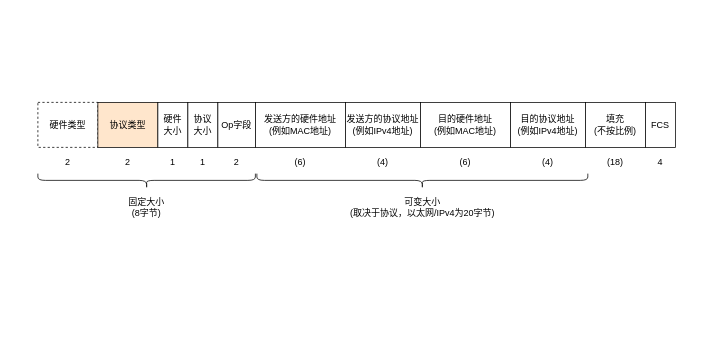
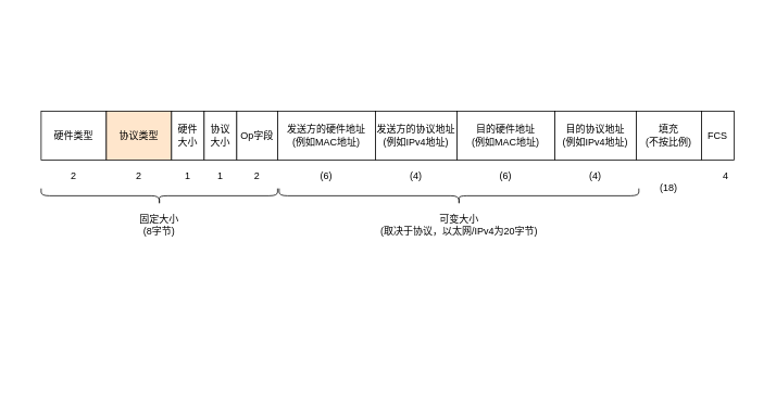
- <mxCell id="3" value="硬件类型" style="rounded=0;whiteSpace=wrap;html=1;dashed=1;" parent="1" vertex="1"><mxGeometry x="50" y="136" width="80" height="60" as="geometry" /></mxCell>
+ <mxCell id="3" value="硬件类型" style="rounded=0;whiteSpace=wrap;html=1;" parent="1" vertex="1"><mxGeometry x="50" y="136" width="80" height="60" as="geometry" /></mxCell>
- <mxCell id="23" value="(18)" style="text;html=1;strokeColor=none;fillColor=none;align=center;verticalAlign=middle;whiteSpace=wrap;rounded=0;" parent="1" vertex="1"><mxGeometry x="795" y="206" width="50" height="20" as="geometry" /></mxCell>
+ <mxCell id="23" value="(18)" style="text;html=1;strokeColor=none;fillColor=none;align=center;verticalAlign=middle;whiteSpace=wrap;rounded=0;" parent="1" vertex="1"><mxGeometry x="795" y="221" width="50" height="20" as="geometry" /></mxCell>
- <mxCell id="24" value="4" style="text;html=1;strokeColor=none;fillColor=none;align=center;verticalAlign=middle;whiteSpace=wrap;rounded=0;" parent="1" vertex="1"><mxGeometry x="855" y="206" width="50" height="20" as="geometry" /></mxCell>
+ <mxCell id="24" value="4" style="text;html=1;strokeColor=none;fillColor=none;align=center;verticalAlign=middle;whiteSpace=wrap;rounded=0;" parent="1" vertex="1"><mxGeometry x="865" y="206" width="50" height="20" as="geometry" /></mxCell>
